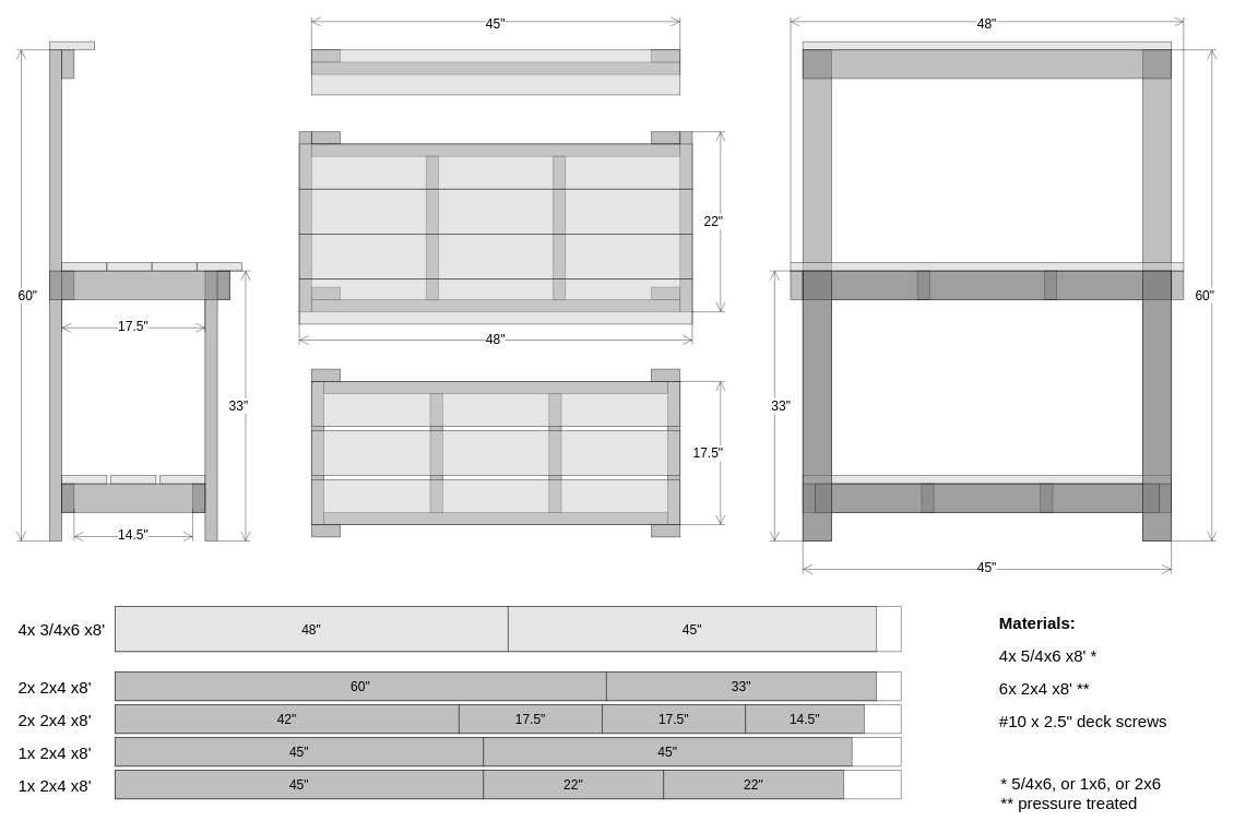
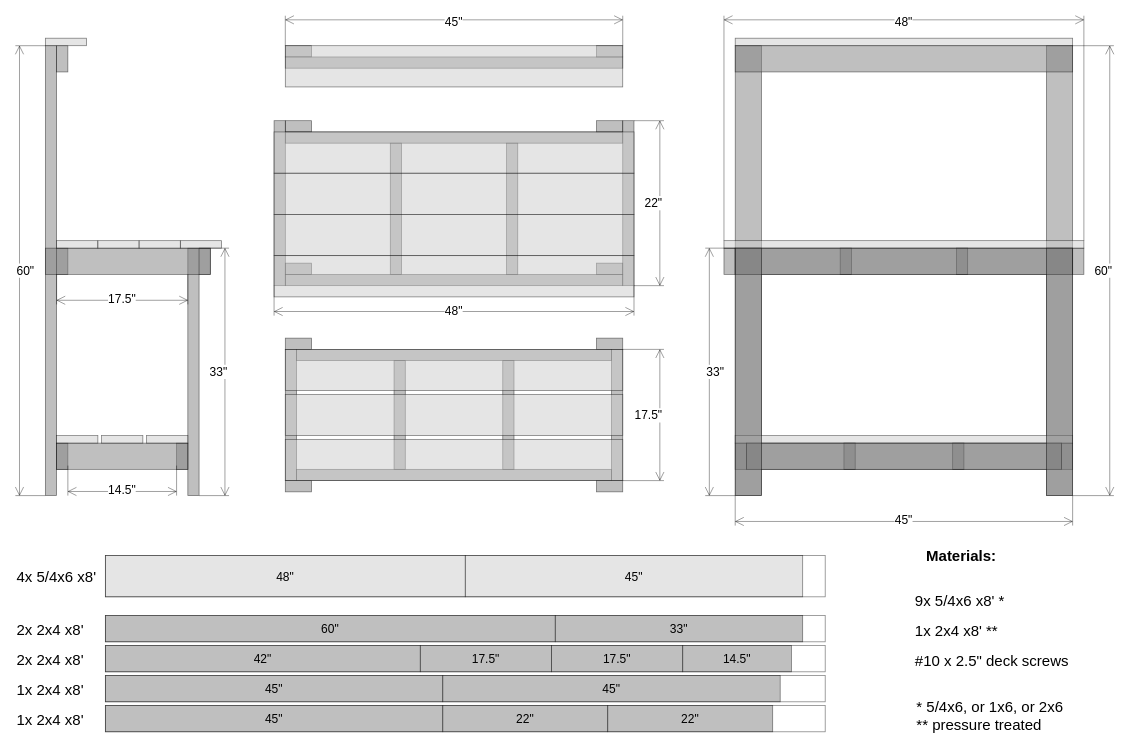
- <mxCell id="70" value="Materials:" style="text;html=1;strokeColor=none;fillColor=none;align=left;verticalAlign=middle;whiteSpace=wrap;rounded=0;opacity=50;fontSize=20;fontStyle=1" vertex="1" parent="1"><mxGeometry x="1217.5" y="740" width="240" height="40" as="geometry" /></mxCell>
+ <mxCell id="70" value="Materials:" style="text;html=1;strokeColor=none;fillColor=none;align=left;verticalAlign=middle;whiteSpace=wrap;rounded=0;opacity=50;fontSize=20;fontStyle=1" vertex="1" parent="1"><mxGeometry x="1232.5" y="720" width="240" height="40" as="geometry" /></mxCell>
- <mxCell id="101" value="4x 3/4x6 x8'" style="text;html=1;strokeColor=none;fillColor=none;align=left;verticalAlign=middle;whiteSpace=wrap;rounded=0;opacity=50;fontSize=20;fontStyle=0" vertex="1" parent="87"><mxGeometry width="120" height="55" as="geometry" /></mxCell>
+ <mxCell id="101" value="4x 5/4x6 x8'" style="text;html=1;strokeColor=none;fillColor=none;align=left;verticalAlign=middle;whiteSpace=wrap;rounded=0;opacity=50;fontSize=20;fontStyle=0" vertex="1" parent="87"><mxGeometry width="120" height="55" as="geometry" /></mxCell>
- <mxCell id="71" value="4x 5/4x6 x8' *" style="text;html=1;strokeColor=none;fillColor=none;align=left;verticalAlign=middle;whiteSpace=wrap;rounded=0;opacity=50;fontSize=20;fontStyle=0" vertex="1" parent="1"><mxGeometry x="1217.5" y="780" width="240" height="40" as="geometry" /></mxCell>
+ <mxCell id="71" value="9x 5/4x6 x8' *" style="text;html=1;strokeColor=none;fillColor=none;align=left;verticalAlign=middle;whiteSpace=wrap;rounded=0;opacity=50;fontSize=20;fontStyle=0" vertex="1" parent="1"><mxGeometry x="1217.5" y="780" width="240" height="40" as="geometry" /></mxCell>
- <mxCell id="72" value="6x 2x4 x8' **" style="text;html=1;strokeColor=none;fillColor=none;align=left;verticalAlign=middle;whiteSpace=wrap;rounded=0;opacity=50;fontSize=20;fontStyle=0" vertex="1" parent="1"><mxGeometry x="1217.5" y="820" width="240" height="40" as="geometry" /></mxCell>
+ <mxCell id="72" value="1x 2x4 x8' **" style="text;html=1;strokeColor=none;fillColor=none;align=left;verticalAlign=middle;whiteSpace=wrap;rounded=0;opacity=50;fontSize=20;fontStyle=0" vertex="1" parent="1"><mxGeometry x="1217.5" y="820" width="240" height="40" as="geometry" /></mxCell>
- <mxCell id="74" value="&lt;div&gt;* 5/4x6, or 1x6, or 2x6&lt;/div&gt;&lt;div&gt;** pressure treated&lt;br&gt;&lt;/div&gt;" style="text;html=1;strokeColor=none;fillColor=none;align=left;verticalAlign=bottom;whiteSpace=wrap;rounded=0;opacity=50;fontSize=20;fontStyle=0" vertex="1" parent="1"><mxGeometry x="1220" y="915" width="240" height="80" as="geometry" /></mxCell>
+ <mxCell id="74" value="&lt;div&gt;* 5/4x6, or 1x6, or 2x6&lt;/div&gt;&lt;div&gt;** pressure treated&lt;br&gt;&lt;/div&gt;" style="text;html=1;strokeColor=none;fillColor=none;align=left;verticalAlign=bottom;whiteSpace=wrap;rounded=0;opacity=50;fontSize=20;fontStyle=0" vertex="1" parent="1"><mxGeometry x="1220" y="900" width="240" height="80" as="geometry" /></mxCell>
